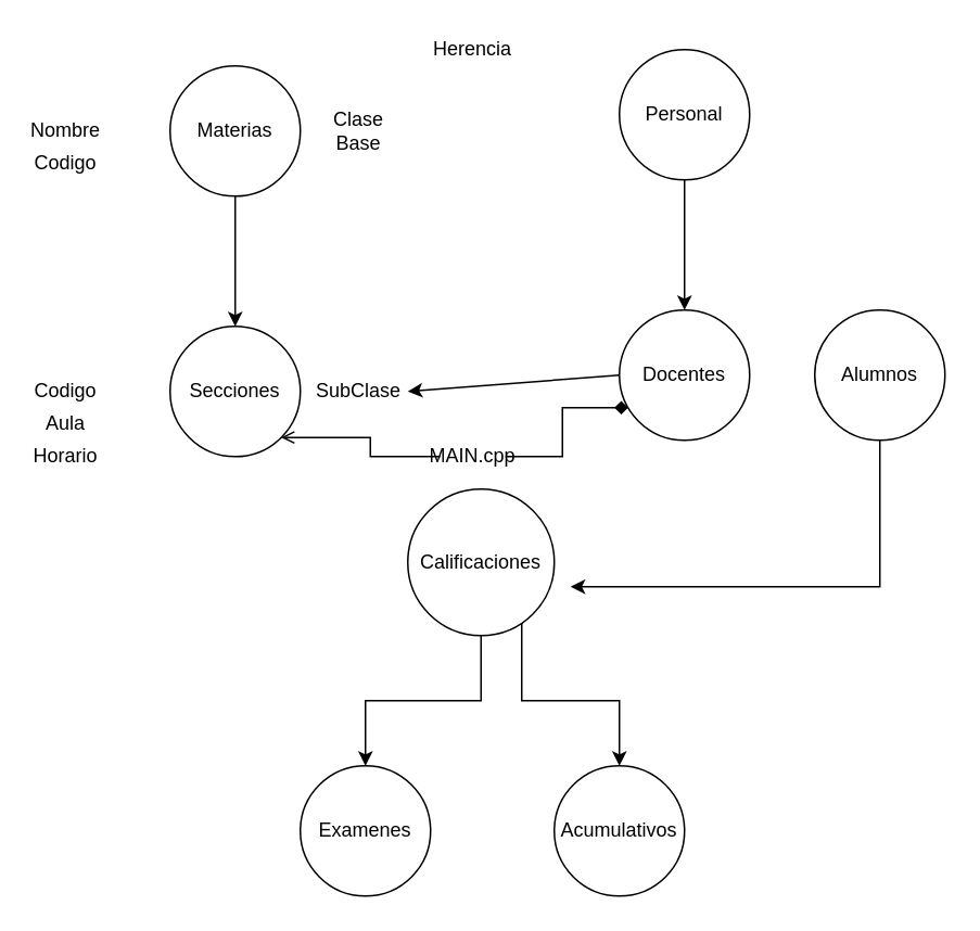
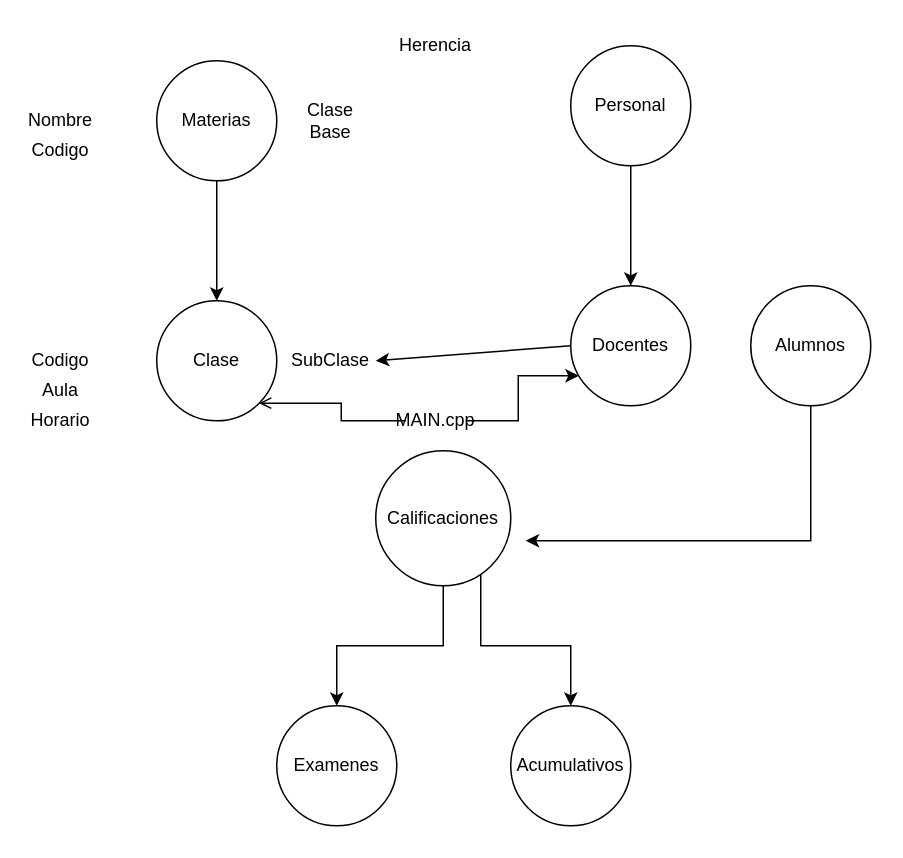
- <mxCell id="4" value="Secciones" style="ellipse;whiteSpace=wrap;html=1;aspect=fixed;" vertex="1" parent="1"><mxGeometry x="104" y="200" width="80" height="80" as="geometry" /></mxCell>
+ <mxCell id="4" value="Clase" style="ellipse;whiteSpace=wrap;html=1;aspect=fixed;" vertex="1" parent="1"><mxGeometry x="104" y="200" width="80" height="80" as="geometry" /></mxCell>
- <mxCell id="26" style="edgeStyle=orthogonalEdgeStyle;rounded=0;orthogonalLoop=1;jettySize=auto;html=1;endArrow=diamond;" edge="1" parent="1" source="28" target="15"><mxGeometry relative="1" as="geometry"><Array as="points"><mxPoint x="345" y="280" /><mxPoint x="345" y="250" /></Array></mxGeometry></mxCell>
+ <mxCell id="26" style="edgeStyle=orthogonalEdgeStyle;rounded=0;orthogonalLoop=1;jettySize=auto;html=1;" edge="1" parent="1" source="28" target="15"><mxGeometry relative="1" as="geometry"><Array as="points"><mxPoint x="345" y="280" /><mxPoint x="345" y="250" /></Array></mxGeometry></mxCell>
